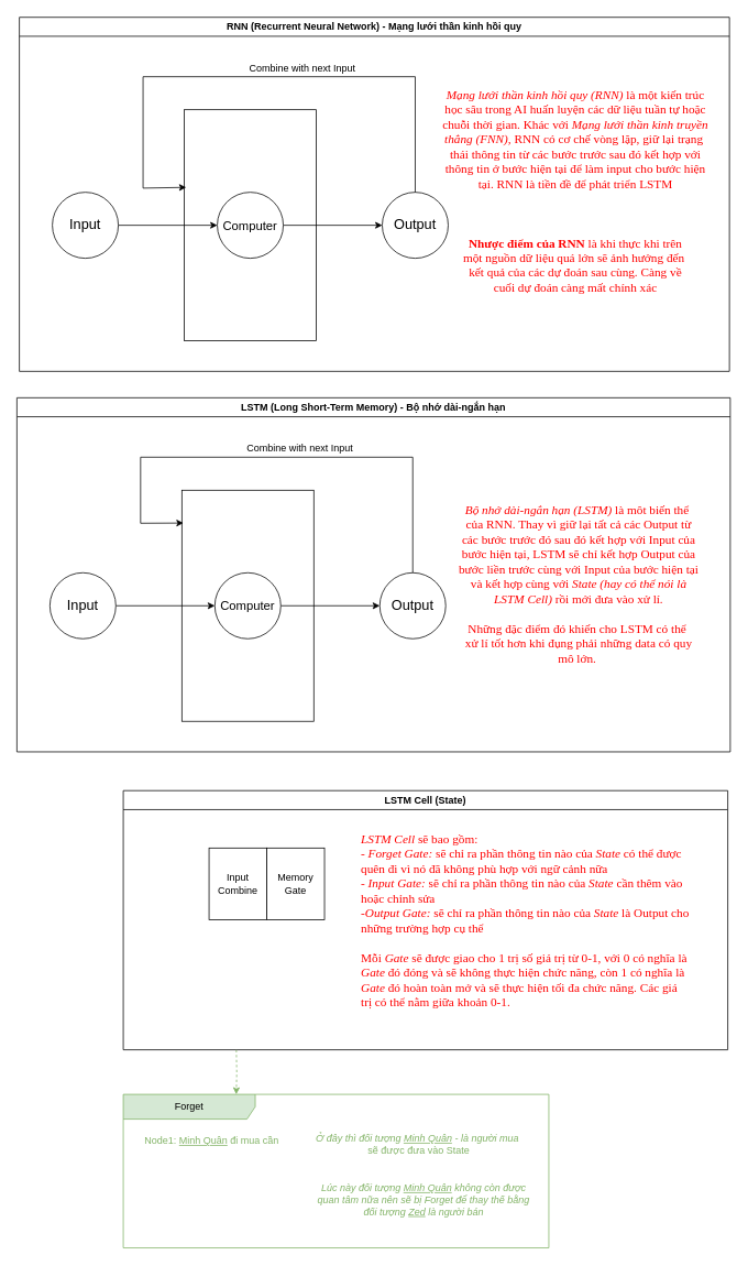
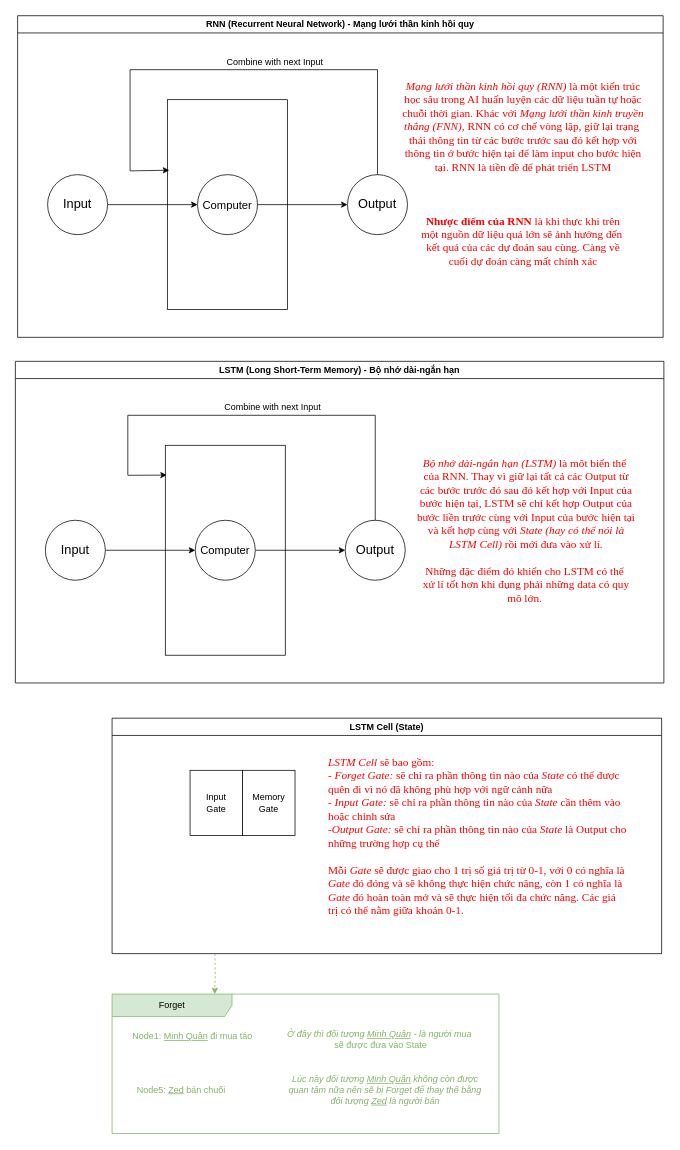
- <mxCell id="15" value="Input&lt;div&gt;Combine&lt;/div&gt;" style="rounded=0;whiteSpace=wrap;html=1;" vertex="1" parent="14"><mxGeometry x="70" width="70" height="87" as="geometry" /></mxCell>
+ <mxCell id="15" value="Input&lt;div&gt;Gate&lt;/div&gt;" style="rounded=0;whiteSpace=wrap;html=1;" vertex="1" parent="14"><mxGeometry x="70" width="70" height="87" as="geometry" /></mxCell>
- <mxCell id="30" value="&lt;font style=&quot;color: rgb(130, 179, 102);&quot;&gt;Node1: &lt;u&gt;Minh Quân&lt;/u&gt; đi mua cần&lt;/font&gt;" style="text;html=1;align=center;verticalAlign=middle;resizable=0;points=[];autosize=1;strokeColor=none;fillColor=none;fontColor=#99FF99;" vertex="1" parent="29"><mxGeometry x="18" y="44" width="178" height="26" as="geometry" /></mxCell>
+ <mxCell id="30" value="&lt;font style=&quot;color: rgb(130, 179, 102);&quot;&gt;Node1: &lt;u&gt;Minh Quân&lt;/u&gt; đi mua táo&lt;/font&gt;" style="text;html=1;align=center;verticalAlign=middle;resizable=0;points=[];autosize=1;strokeColor=none;fillColor=none;fontColor=#99FF99;" vertex="1" parent="29"><mxGeometry x="18" y="44" width="178" height="26" as="geometry" /></mxCell>
+ <mxCell id="31" value="&lt;font style=&quot;color: rgb(130, 179, 102);&quot;&gt;Node5: &lt;u&gt;Zed&lt;/u&gt;&amp;nbsp;bán chuối&lt;/font&gt;" style="text;html=1;align=center;verticalAlign=middle;resizable=0;points=[];autosize=1;strokeColor=none;fillColor=none;fontColor=#99FF99;" vertex="1" parent="29"><mxGeometry x="24" y="115" width="136" height="26" as="geometry" /></mxCell>
